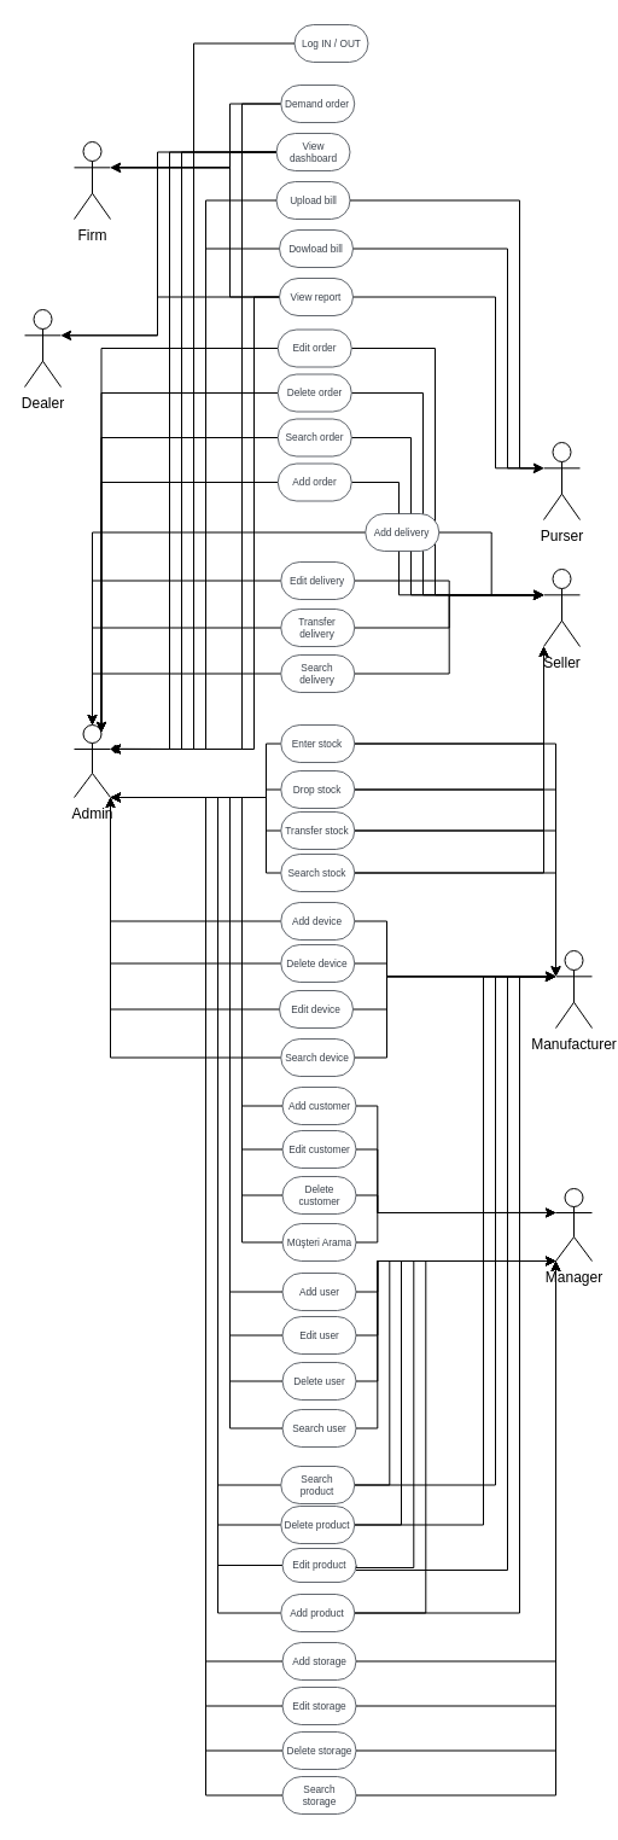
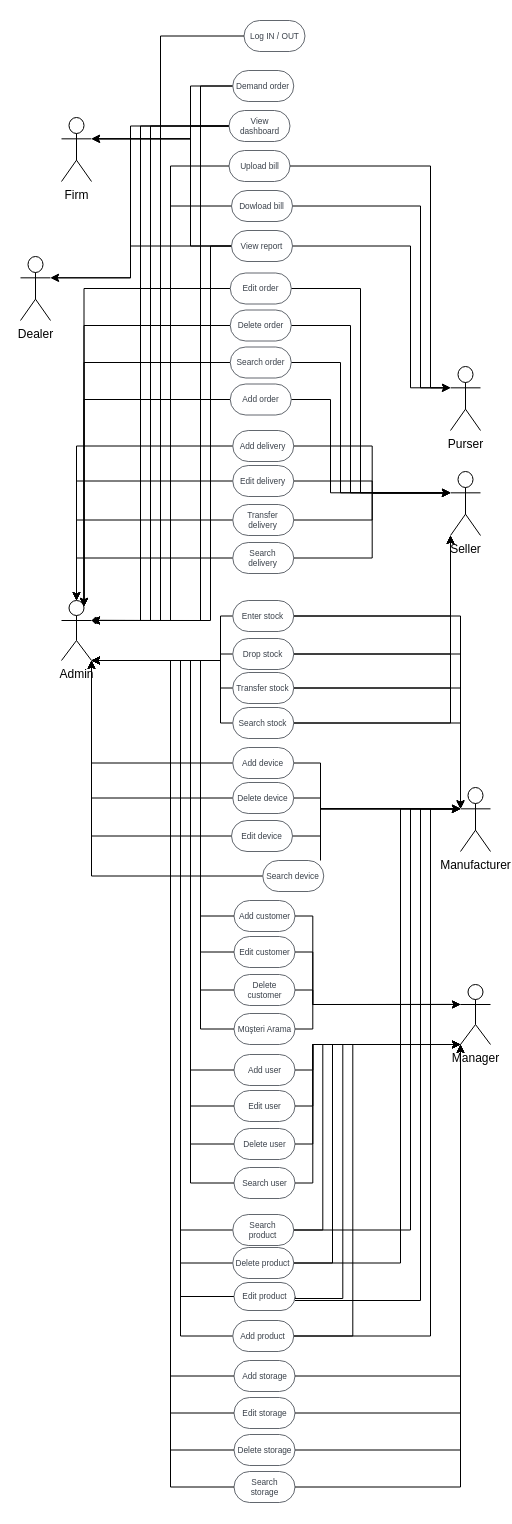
- <mxCell id="59" value="Add delivery" style="html=1;overflow=block;blockSpacing=1;whiteSpace=wrap;rounded=1;arcSize=50;fontSize=8.3;fontColor=#3a414a;spacing=3.8;strokeColor=#3a414a;strokeOpacity=100;strokeWidth=0.8;" parent="1" vertex="1"><mxGeometry x="302.25" y="425" width="61" height="31" as="geometry" /></mxCell>
+ <mxCell id="59" value="Add delivery" style="html=1;overflow=block;blockSpacing=1;whiteSpace=wrap;rounded=1;arcSize=50;fontSize=8.3;fontColor=#3a414a;spacing=3.8;strokeColor=#3a414a;strokeOpacity=100;strokeWidth=0.8;" parent="1" vertex="1"><mxGeometry x="232.25" y="430" width="61" height="31" as="geometry" /></mxCell>
- <mxCell id="86" value="Search device" style="html=1;overflow=block;blockSpacing=1;whiteSpace=wrap;rounded=1;arcSize=50;fontSize=8.3;fontColor=#3a414a;spacing=3.8;strokeColor=#3a414a;strokeOpacity=100;strokeWidth=0.8;" parent="1" vertex="1"><mxGeometry x="232.25" y="860" width="61" height="31" as="geometry" /></mxCell>
+ <mxCell id="86" value="Search device" style="html=1;overflow=block;blockSpacing=1;whiteSpace=wrap;rounded=1;arcSize=50;fontSize=8.3;fontColor=#3a414a;spacing=3.8;strokeColor=#3a414a;strokeOpacity=100;strokeWidth=0.8;" parent="1" vertex="1"><mxGeometry x="262.25" y="860" width="61" height="31" as="geometry" /></mxCell>
